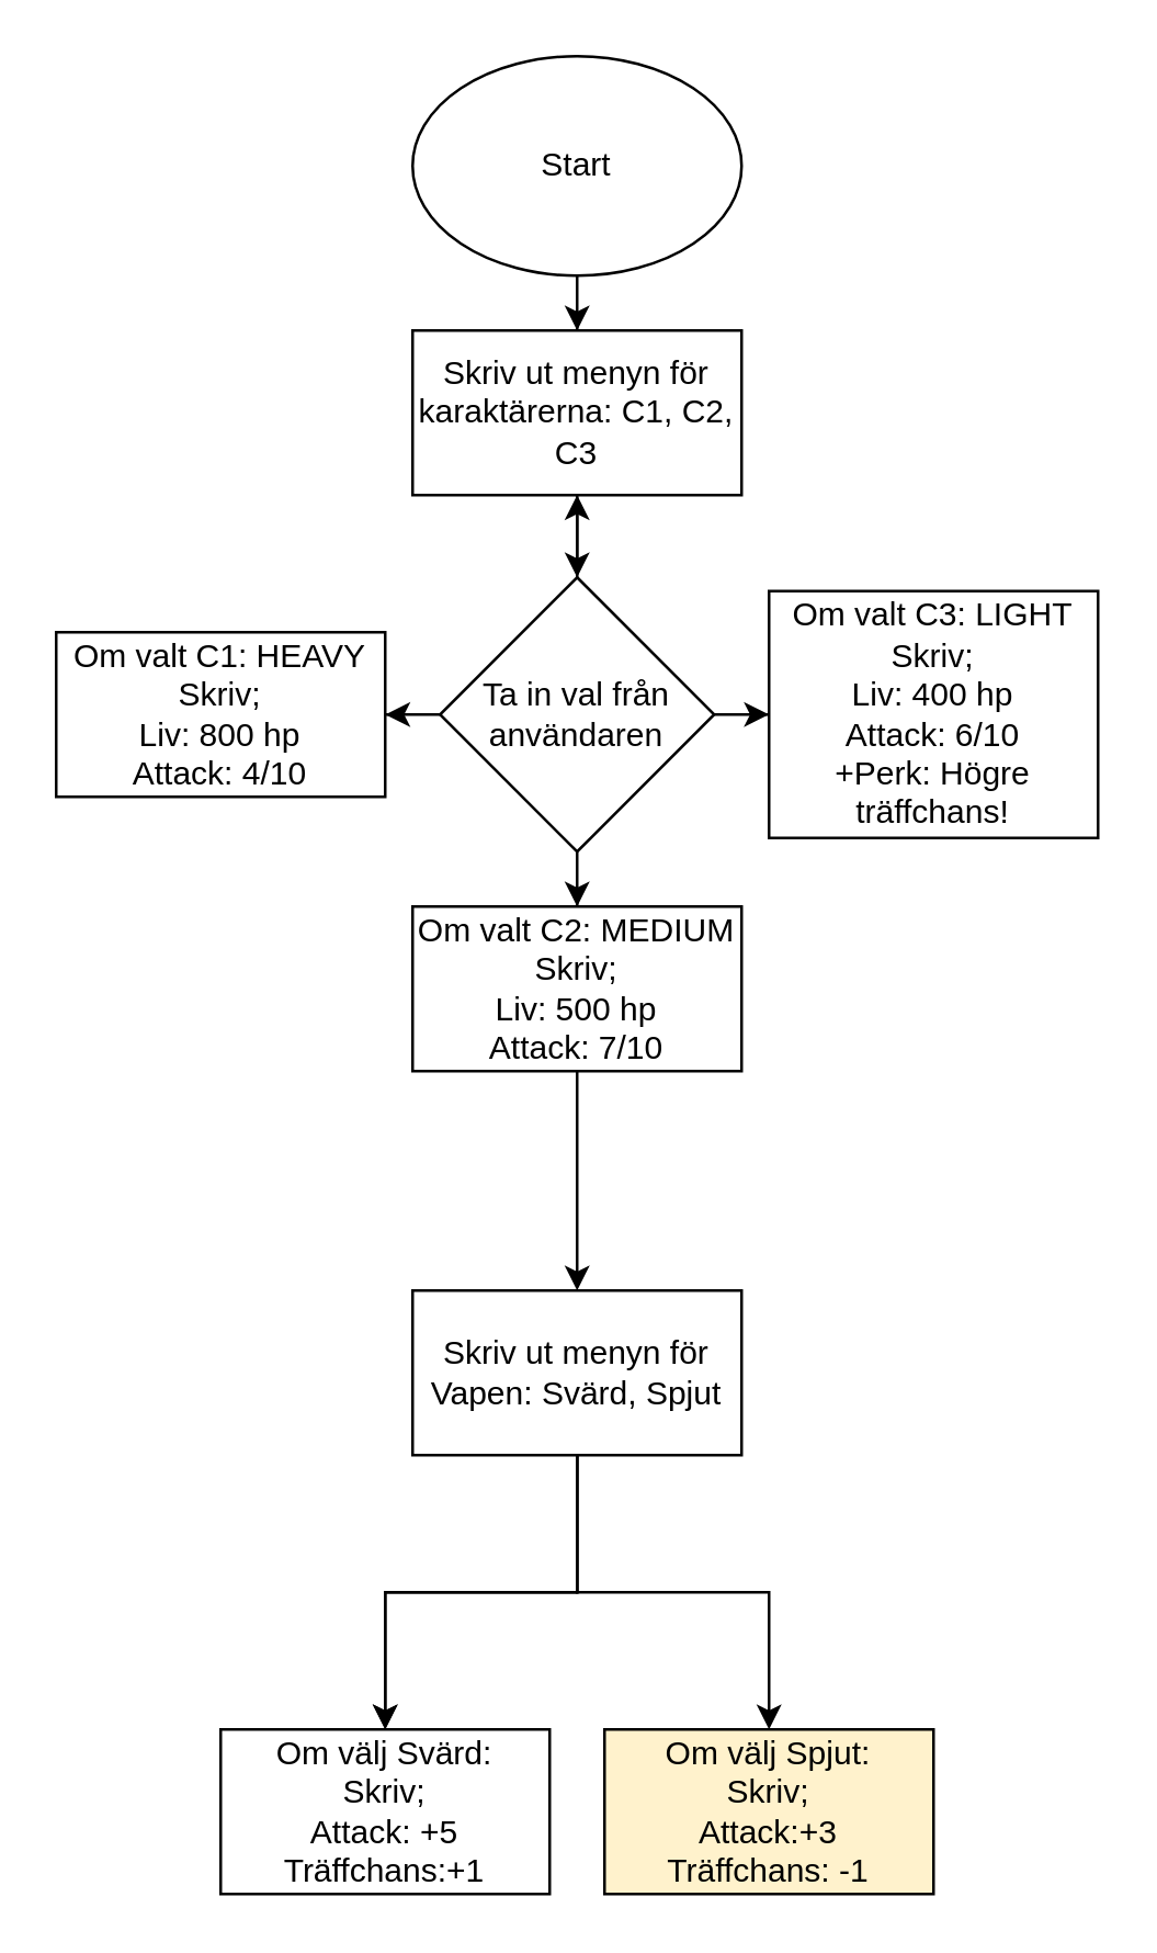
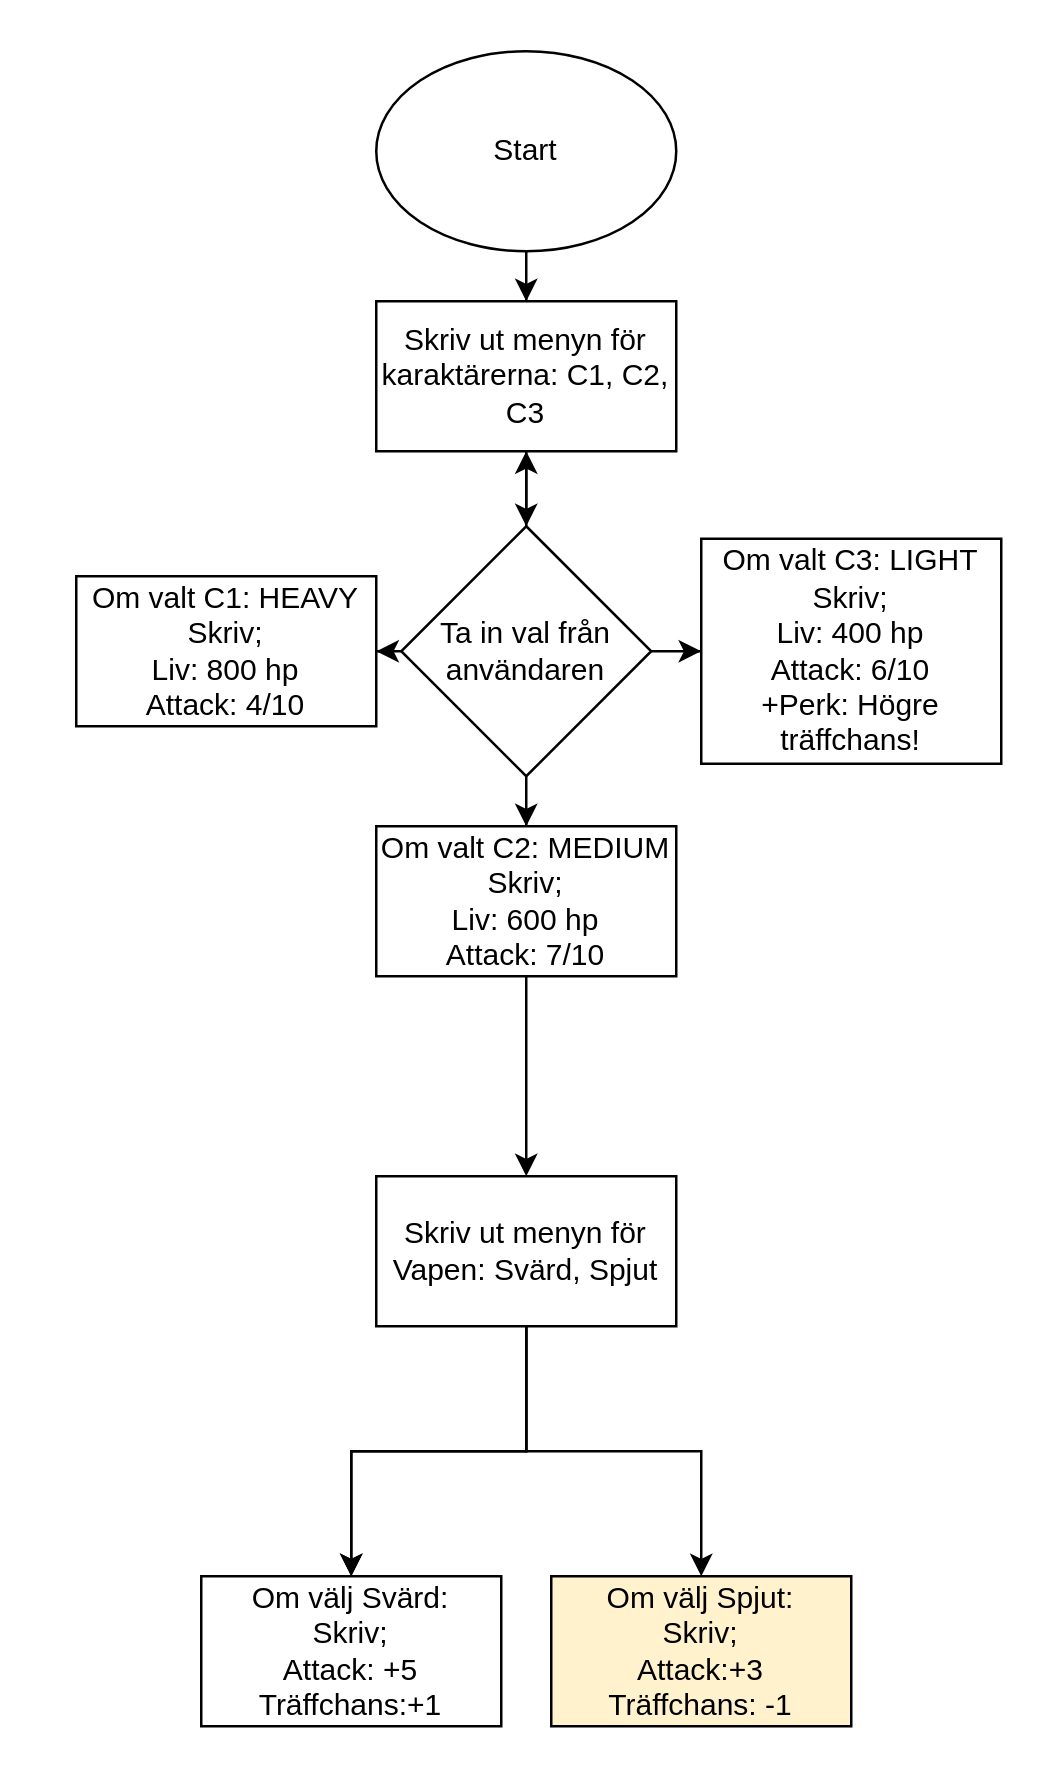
- <mxCell id="11" value="Om valt C1: HEAVY&lt;br&gt;Skriv; &lt;br&gt;Liv: 800 hp&lt;br&gt;Attack: 4/10" style="whiteSpace=wrap;html=1;" vertex="1" parent="1"><mxGeometry x="20" y="230" width="120" height="60" as="geometry" /></mxCell>
+ <mxCell id="11" value="Om valt C1: HEAVY&lt;br&gt;Skriv; &lt;br&gt;Liv: 800 hp&lt;br&gt;Attack: 4/10" style="whiteSpace=wrap;html=1;" vertex="1" parent="1"><mxGeometry x="30" y="230" width="120" height="60" as="geometry" /></mxCell>
- <mxCell id="13" value="Om valt C2: MEDIUM&lt;br&gt;Skriv;&lt;br&gt;Liv: 500 hp&lt;br&gt;Attack: 7/10" style="whiteSpace=wrap;html=1;" vertex="1" parent="1"><mxGeometry x="150" y="330" width="120" height="60" as="geometry" /></mxCell>
+ <mxCell id="13" value="Om valt C2: MEDIUM&lt;br&gt;Skriv;&lt;br&gt;Liv: 600 hp&lt;br&gt;Attack: 7/10" style="whiteSpace=wrap;html=1;" vertex="1" parent="1"><mxGeometry x="150" y="330" width="120" height="60" as="geometry" /></mxCell>
